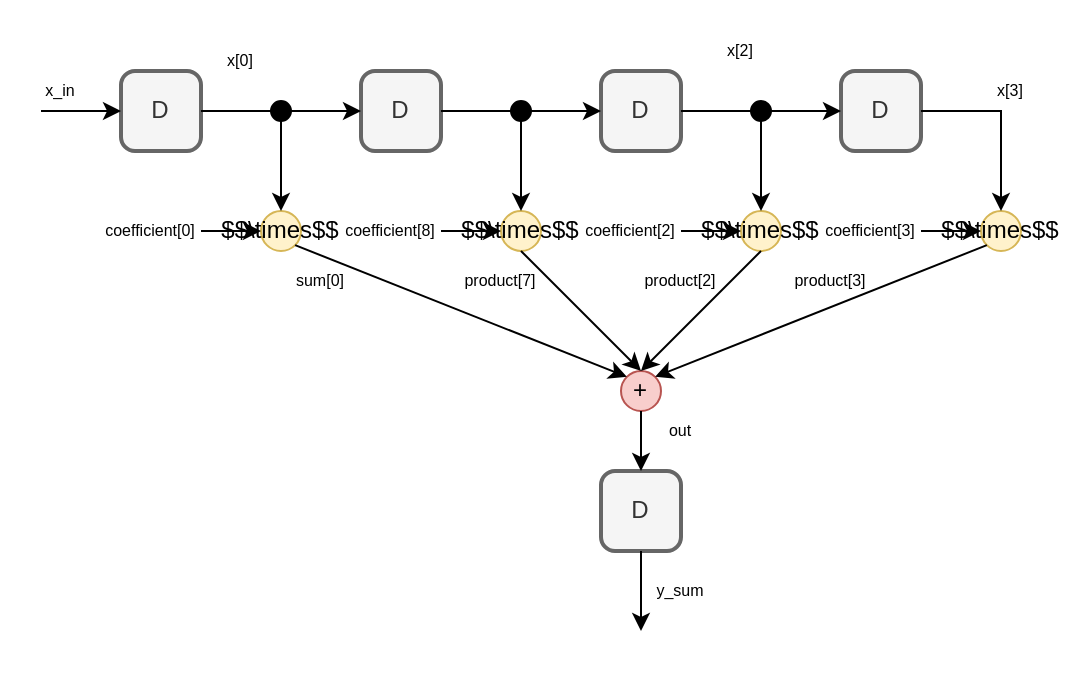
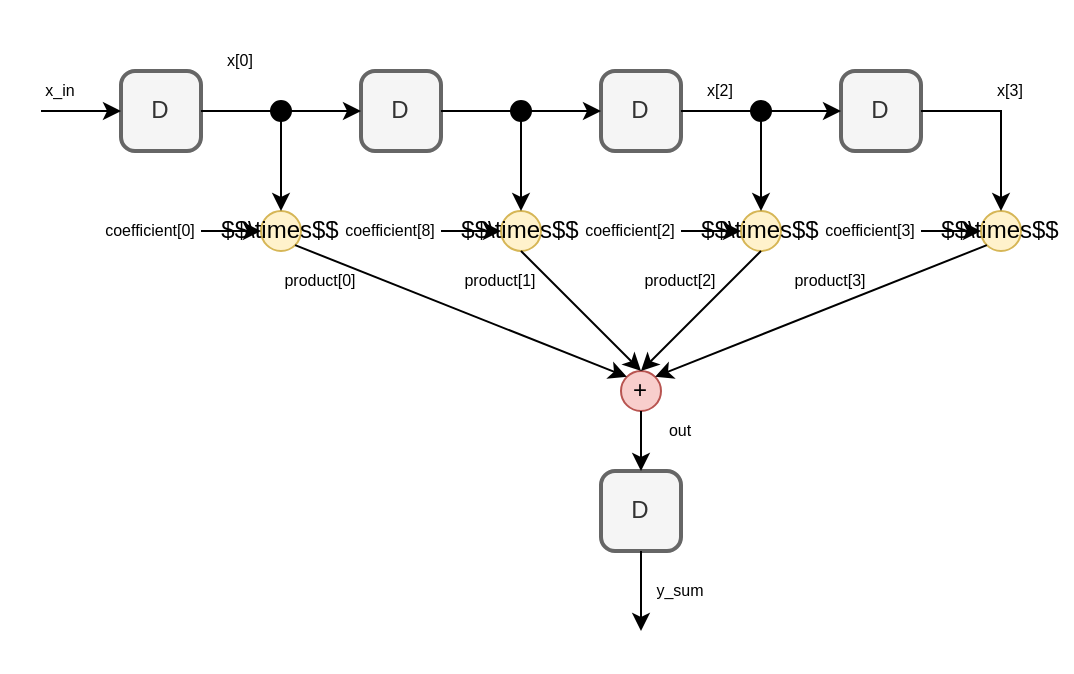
- <mxCell id="37" value="x[2]" style="text;html=1;strokeColor=none;fillColor=none;align=center;verticalAlign=middle;whiteSpace=wrap;rounded=0;fontSize=8;" vertex="1" parent="1"><mxGeometry x="360" y="15" width="20" height="20" as="geometry" /></mxCell>
+ <mxCell id="37" value="x[2]" style="text;html=1;strokeColor=none;fillColor=none;align=center;verticalAlign=middle;whiteSpace=wrap;rounded=0;fontSize=8;" vertex="1" parent="1"><mxGeometry x="350" y="35" width="20" height="20" as="geometry" /></mxCell>
- <mxCell id="46" value="sum[0]" style="text;html=1;strokeColor=none;fillColor=none;align=center;verticalAlign=middle;whiteSpace=wrap;rounded=0;fontSize=8;" vertex="1" parent="1"><mxGeometry x="135" y="125" width="50" height="30" as="geometry" /></mxCell>
+ <mxCell id="46" value="product[0]" style="text;html=1;strokeColor=none;fillColor=none;align=center;verticalAlign=middle;whiteSpace=wrap;rounded=0;fontSize=8;" vertex="1" parent="1"><mxGeometry x="135" y="125" width="50" height="30" as="geometry" /></mxCell>
- <mxCell id="47" value="product[7]" style="text;html=1;strokeColor=none;fillColor=none;align=center;verticalAlign=middle;whiteSpace=wrap;rounded=0;fontSize=8;" vertex="1" parent="1"><mxGeometry x="220" y="125" width="60" height="30" as="geometry" /></mxCell>
+ <mxCell id="47" value="product[1]" style="text;html=1;strokeColor=none;fillColor=none;align=center;verticalAlign=middle;whiteSpace=wrap;rounded=0;fontSize=8;" vertex="1" parent="1"><mxGeometry x="220" y="125" width="60" height="30" as="geometry" /></mxCell>
